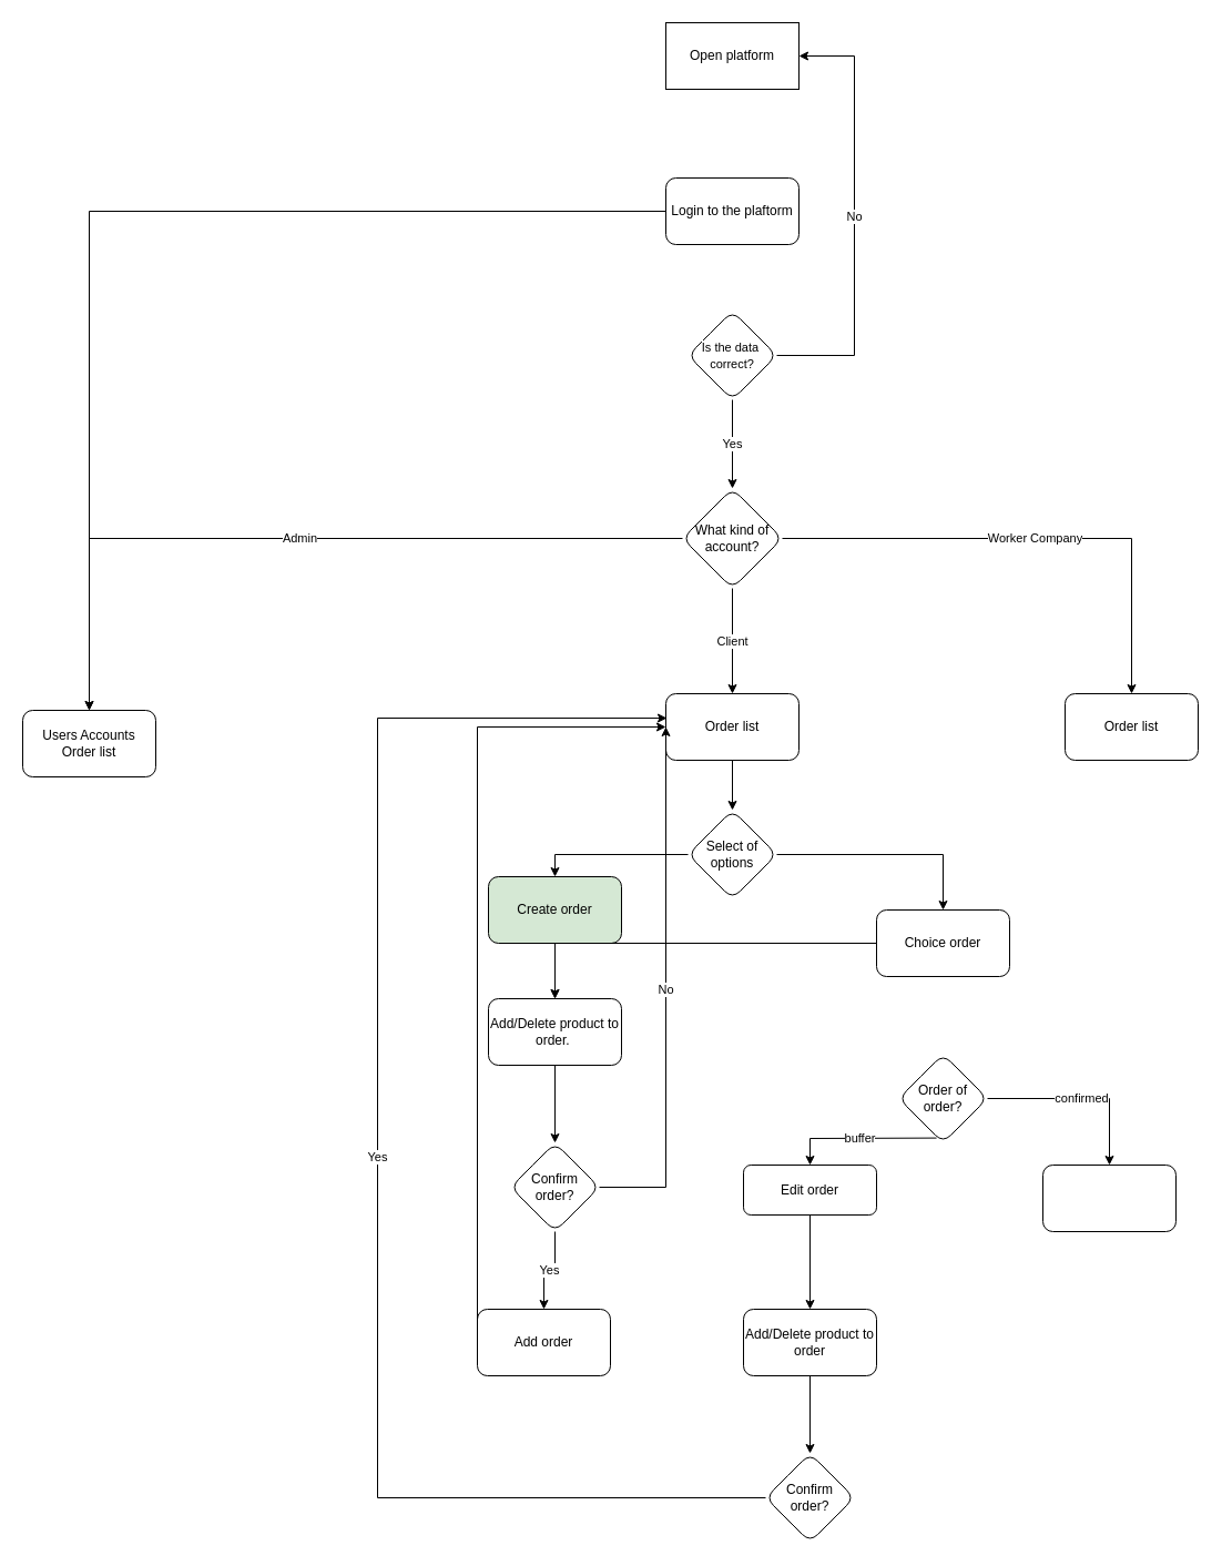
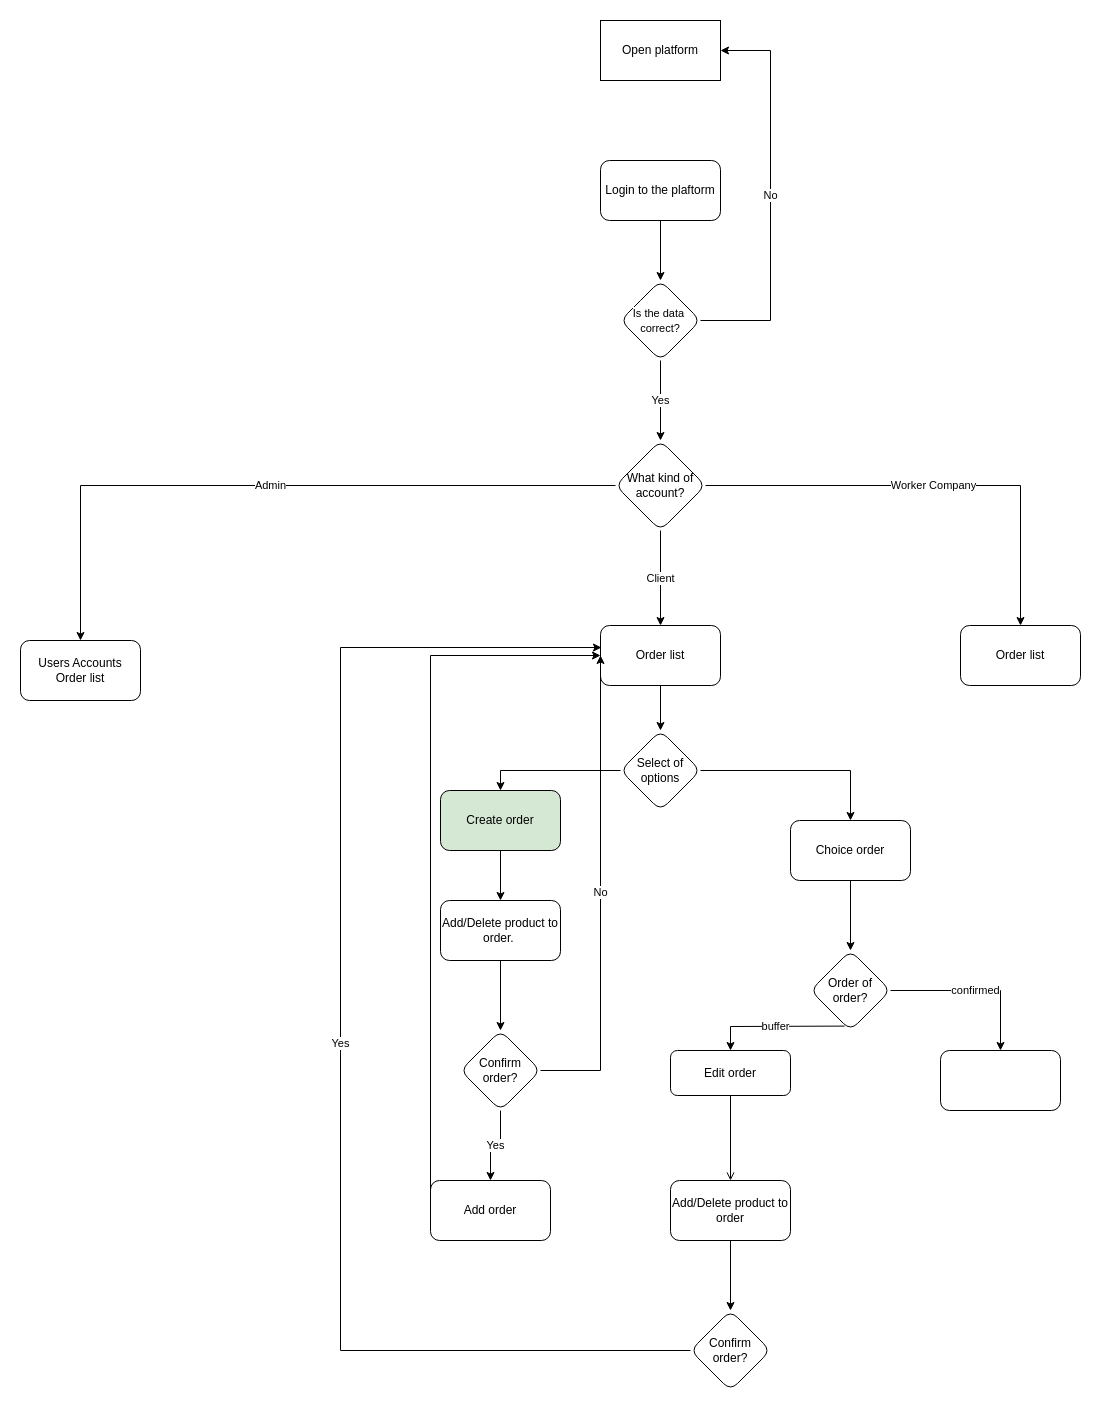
- <mxCell id="2" value="" style="edgeStyle=orthogonalEdgeStyle;rounded=0;orthogonalLoop=1;jettySize=auto;html=1;" parent="1" source="3" target="12" edge="1"><mxGeometry relative="1" as="geometry" /></mxCell>
+ <mxCell id="2" value="" style="edgeStyle=orthogonalEdgeStyle;rounded=0;orthogonalLoop=1;jettySize=auto;html=1;" parent="1" source="3" target="6" edge="1"><mxGeometry relative="1" as="geometry" /></mxCell>
- <mxCell id="27" value="" style="edgeStyle=orthogonalEdgeStyle;rounded=0;orthogonalLoop=1;jettySize=auto;html=1;" parent="1" source="28" target="22" edge="1"><mxGeometry relative="1" as="geometry" /></mxCell>
+ <mxCell id="27" value="" style="edgeStyle=orthogonalEdgeStyle;rounded=0;orthogonalLoop=1;jettySize=auto;html=1;" parent="1" source="28" target="30" edge="1"><mxGeometry relative="1" as="geometry" /></mxCell>
- <mxCell id="19" value="" style="edgeStyle=orthogonalEdgeStyle;rounded=0;orthogonalLoop=1;jettySize=auto;html=1;" parent="1" source="20" target="26" edge="1"><mxGeometry relative="1" as="geometry" /></mxCell>
+ <mxCell id="19" value="" style="edgeStyle=orthogonalEdgeStyle;rounded=0;orthogonalLoop=1;jettySize=auto;html=1;endArrow=open;" parent="1" source="20" target="26" edge="1"><mxGeometry relative="1" as="geometry" /></mxCell>
